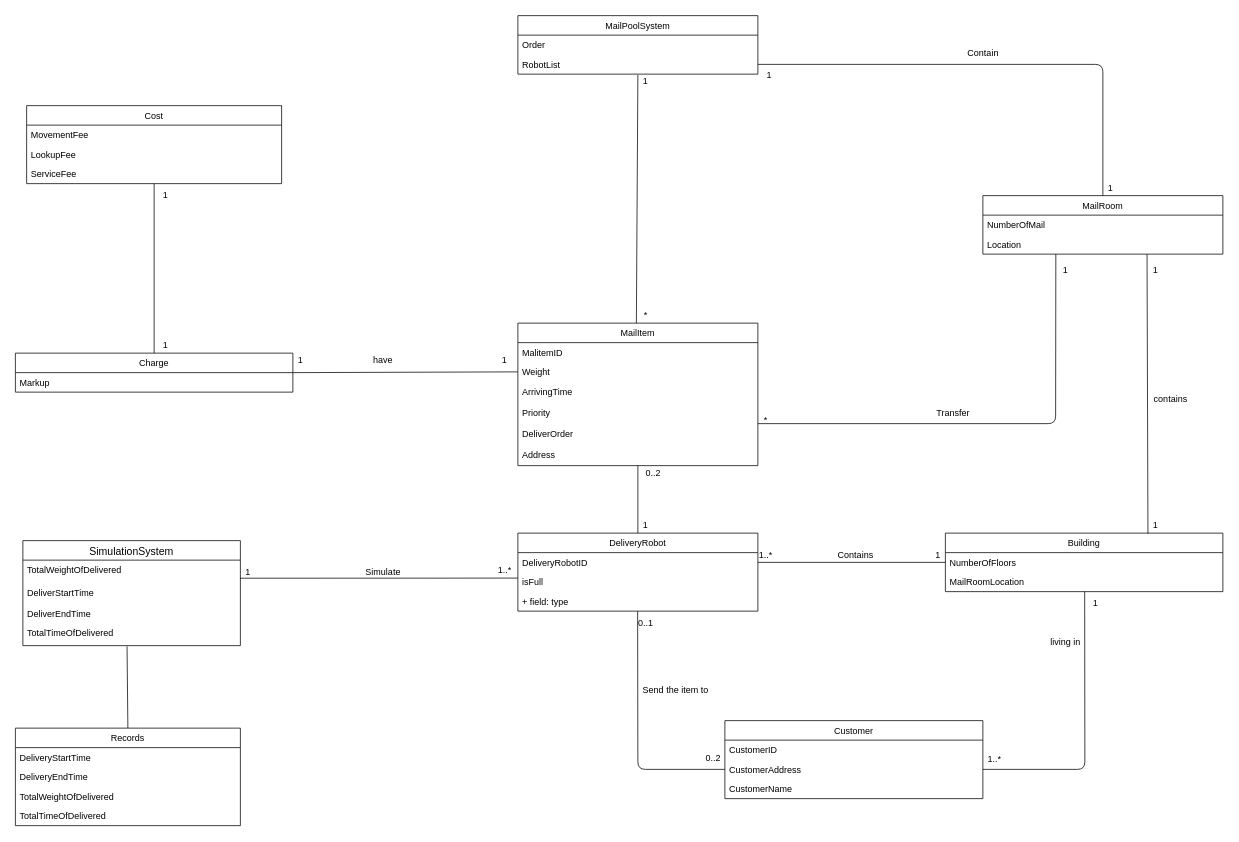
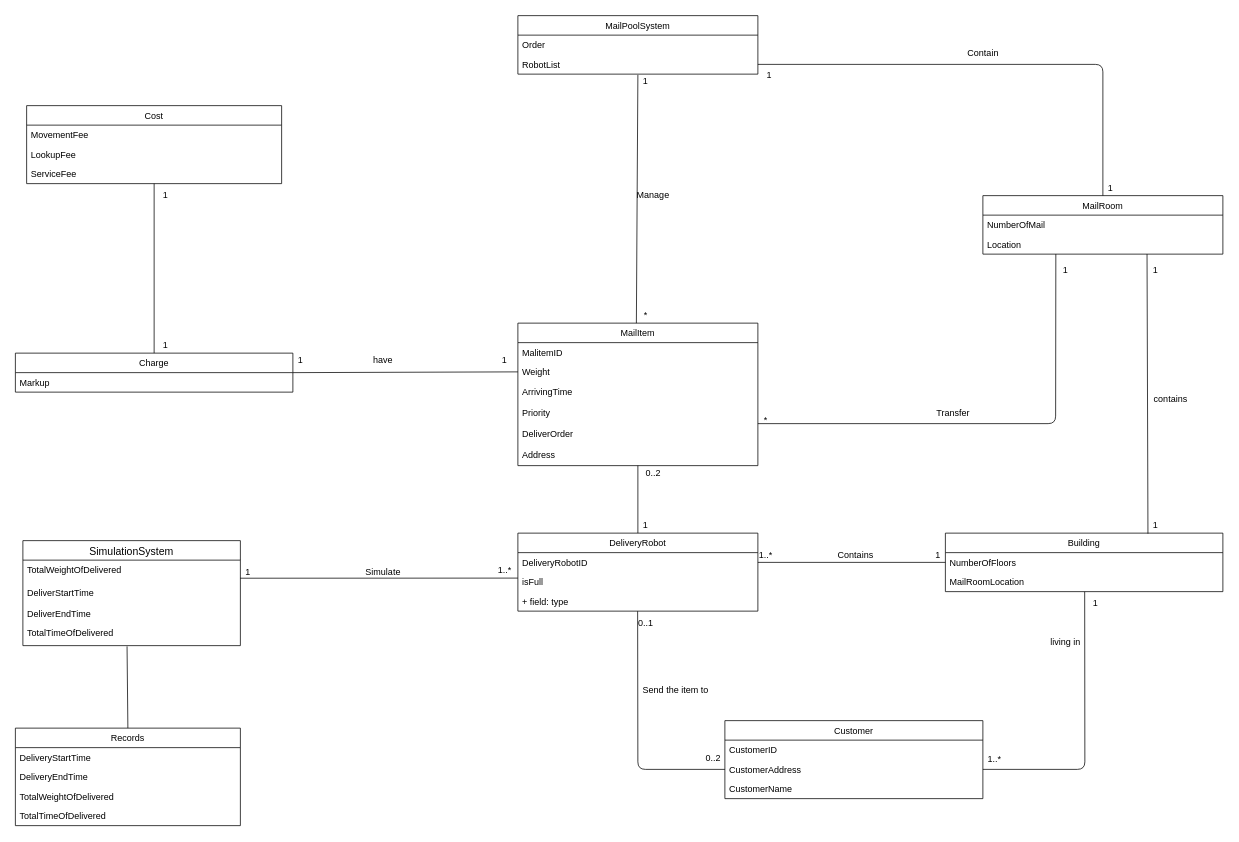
+ <mxCell id="22" value="Manage" style="text;html=1;align=center;verticalAlign=middle;resizable=0;points=[];autosize=1;" parent="1" vertex="1"><mxGeometry x="840" y="250" width="60" height="20" as="geometry" /></mxCell>
